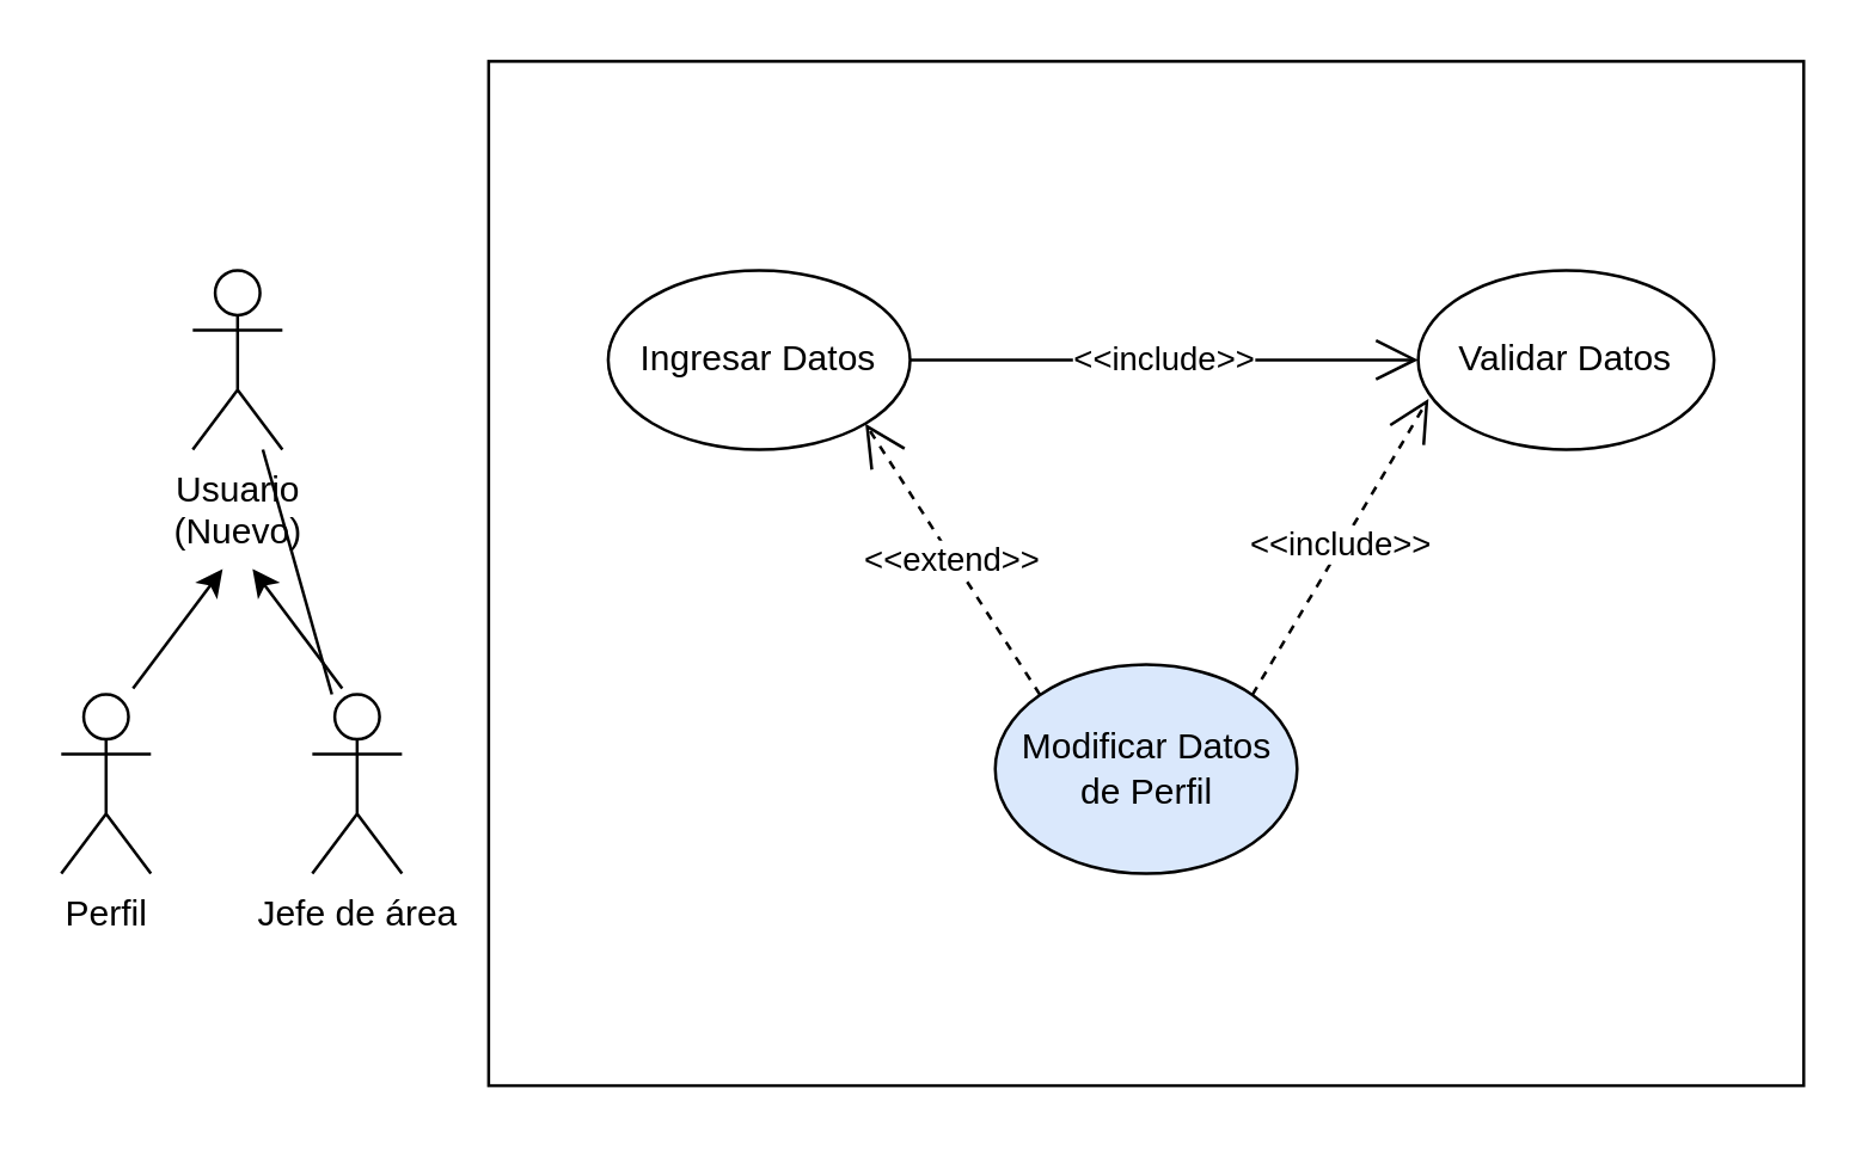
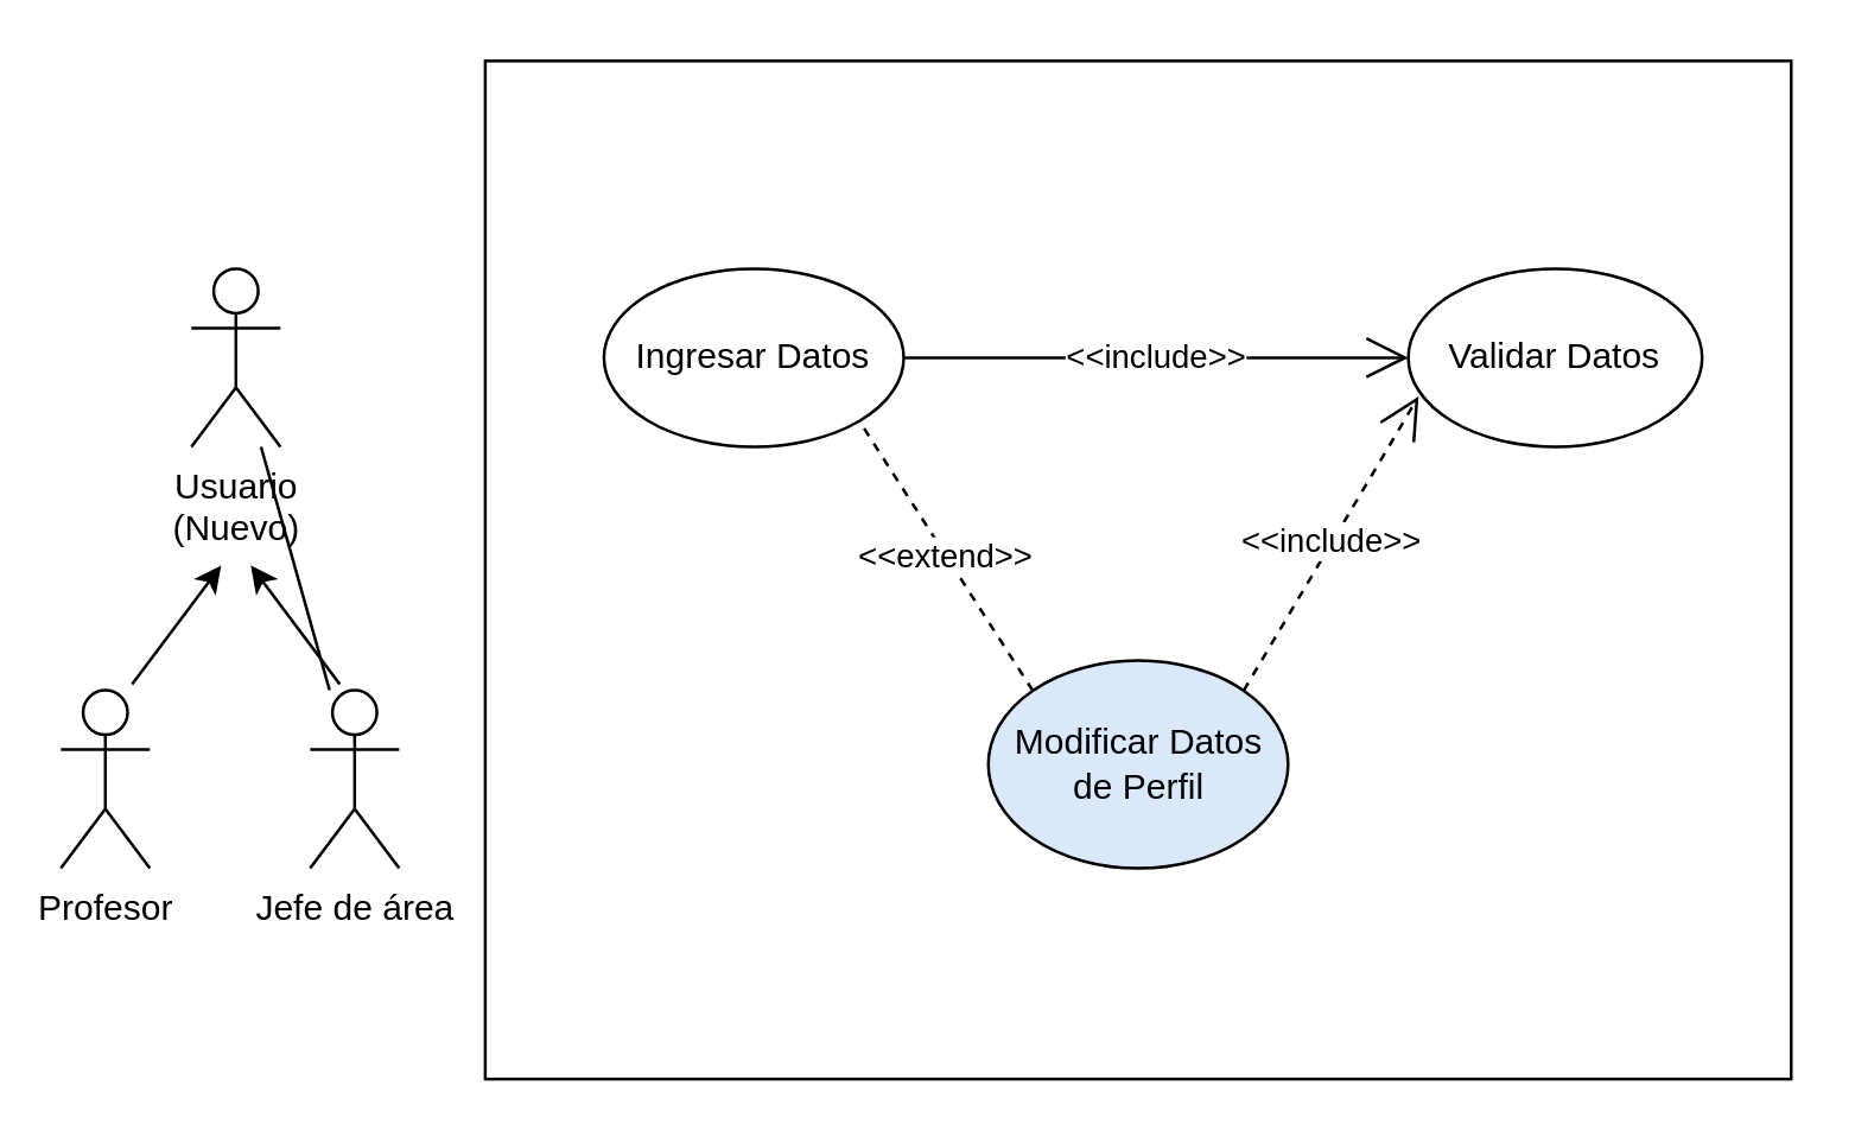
- <mxCell id="11" value="&amp;lt;&amp;lt;extend&amp;gt;&amp;gt;" style="endArrow=open;endSize=12;dashed=1;html=1;rounded=0;exitX=0;exitY=0;exitDx=0;exitDy=0;entryX=1;entryY=1;entryDx=0;entryDy=0;" parent="1" source="9" target="4" edge="1"><mxGeometry width="160" relative="1" as="geometry"><mxPoint x="421" y="239" as="sourcePoint" /><mxPoint x="525" y="139" as="targetPoint" /></mxGeometry></mxCell>
+ <mxCell id="11" value="&amp;lt;&amp;lt;extend&amp;gt;&amp;gt;" style="endArrow=none;endSize=12;dashed=1;html=1;rounded=0;exitX=0;exitY=0;exitDx=0;exitDy=0;entryX=1;entryY=1;entryDx=0;entryDy=0;" parent="1" source="9" target="4" edge="1"><mxGeometry width="160" relative="1" as="geometry"><mxPoint x="421" y="239" as="sourcePoint" /><mxPoint x="525" y="139" as="targetPoint" /></mxGeometry></mxCell>
- <mxCell id="12" value="&lt;div&gt;Perfil&lt;/div&gt;" style="shape=umlActor;verticalLabelPosition=bottom;verticalAlign=top;html=1;outlineConnect=0;" parent="1" vertex="1"><mxGeometry x="20" y="232" width="30" height="60" as="geometry" /></mxCell>
+ <mxCell id="12" value="&lt;div&gt;Profesor&lt;/div&gt;" style="shape=umlActor;verticalLabelPosition=bottom;verticalAlign=top;html=1;outlineConnect=0;" parent="1" vertex="1"><mxGeometry x="20" y="232" width="30" height="60" as="geometry" /></mxCell>
